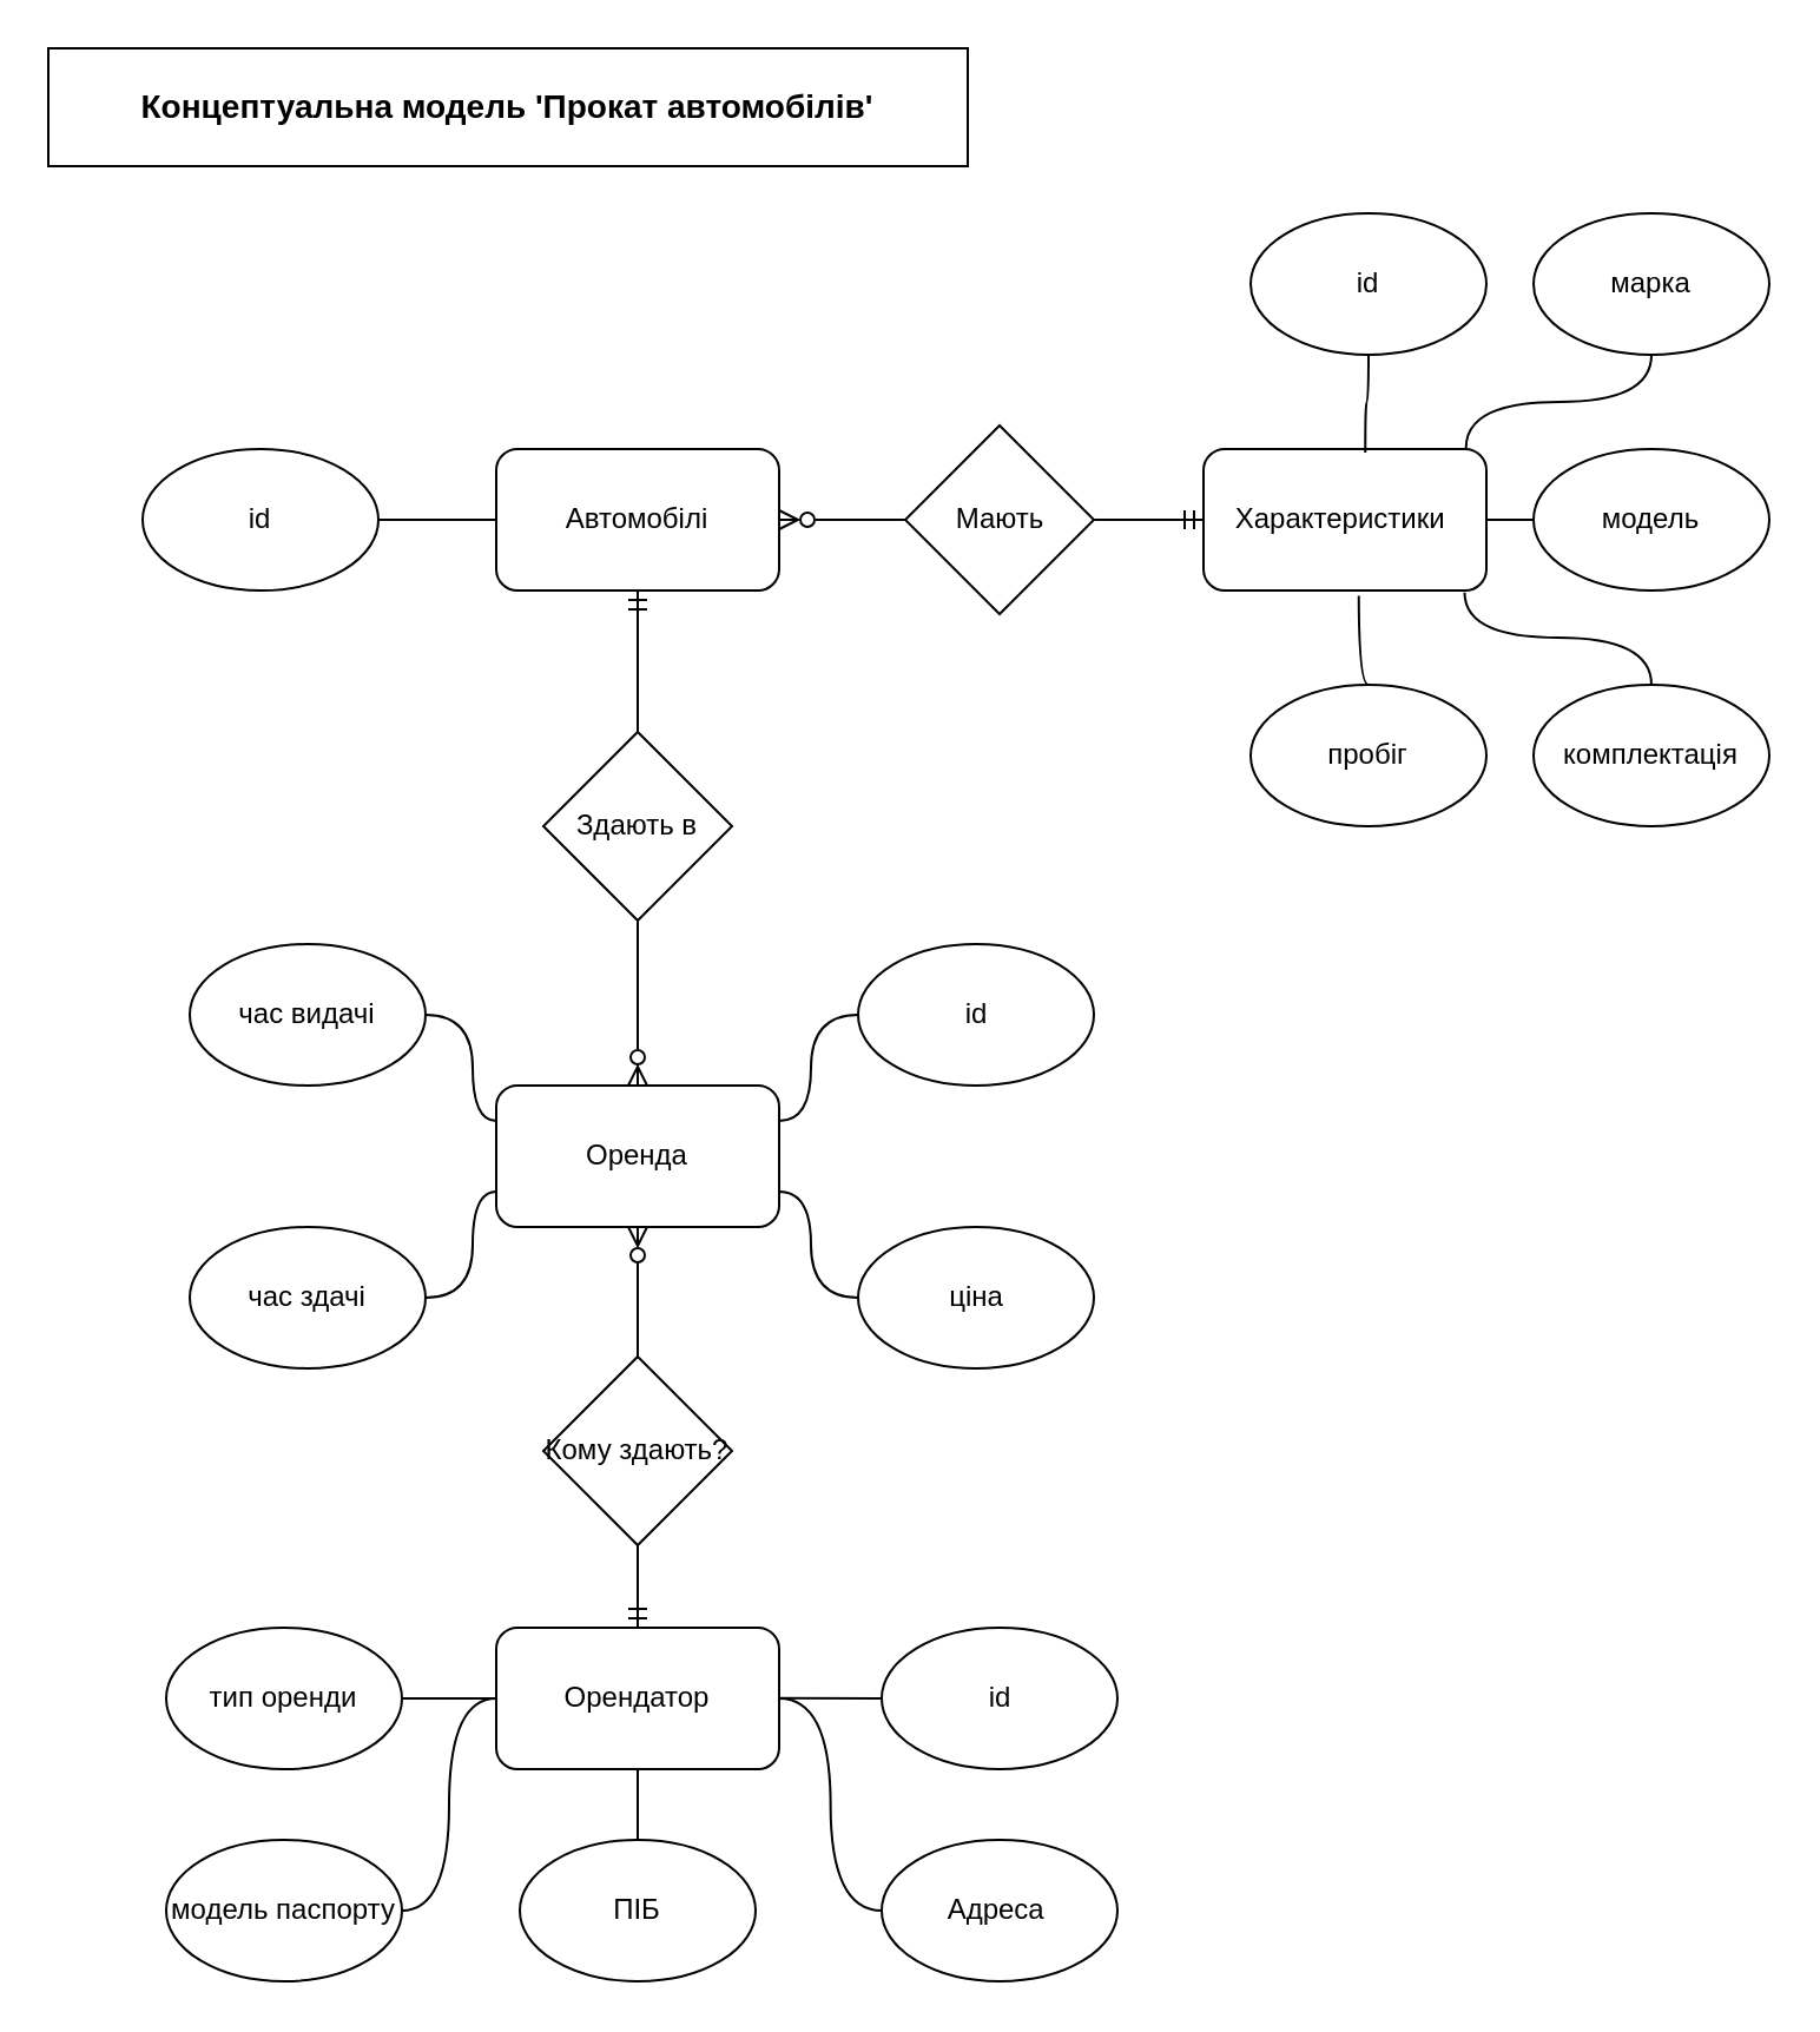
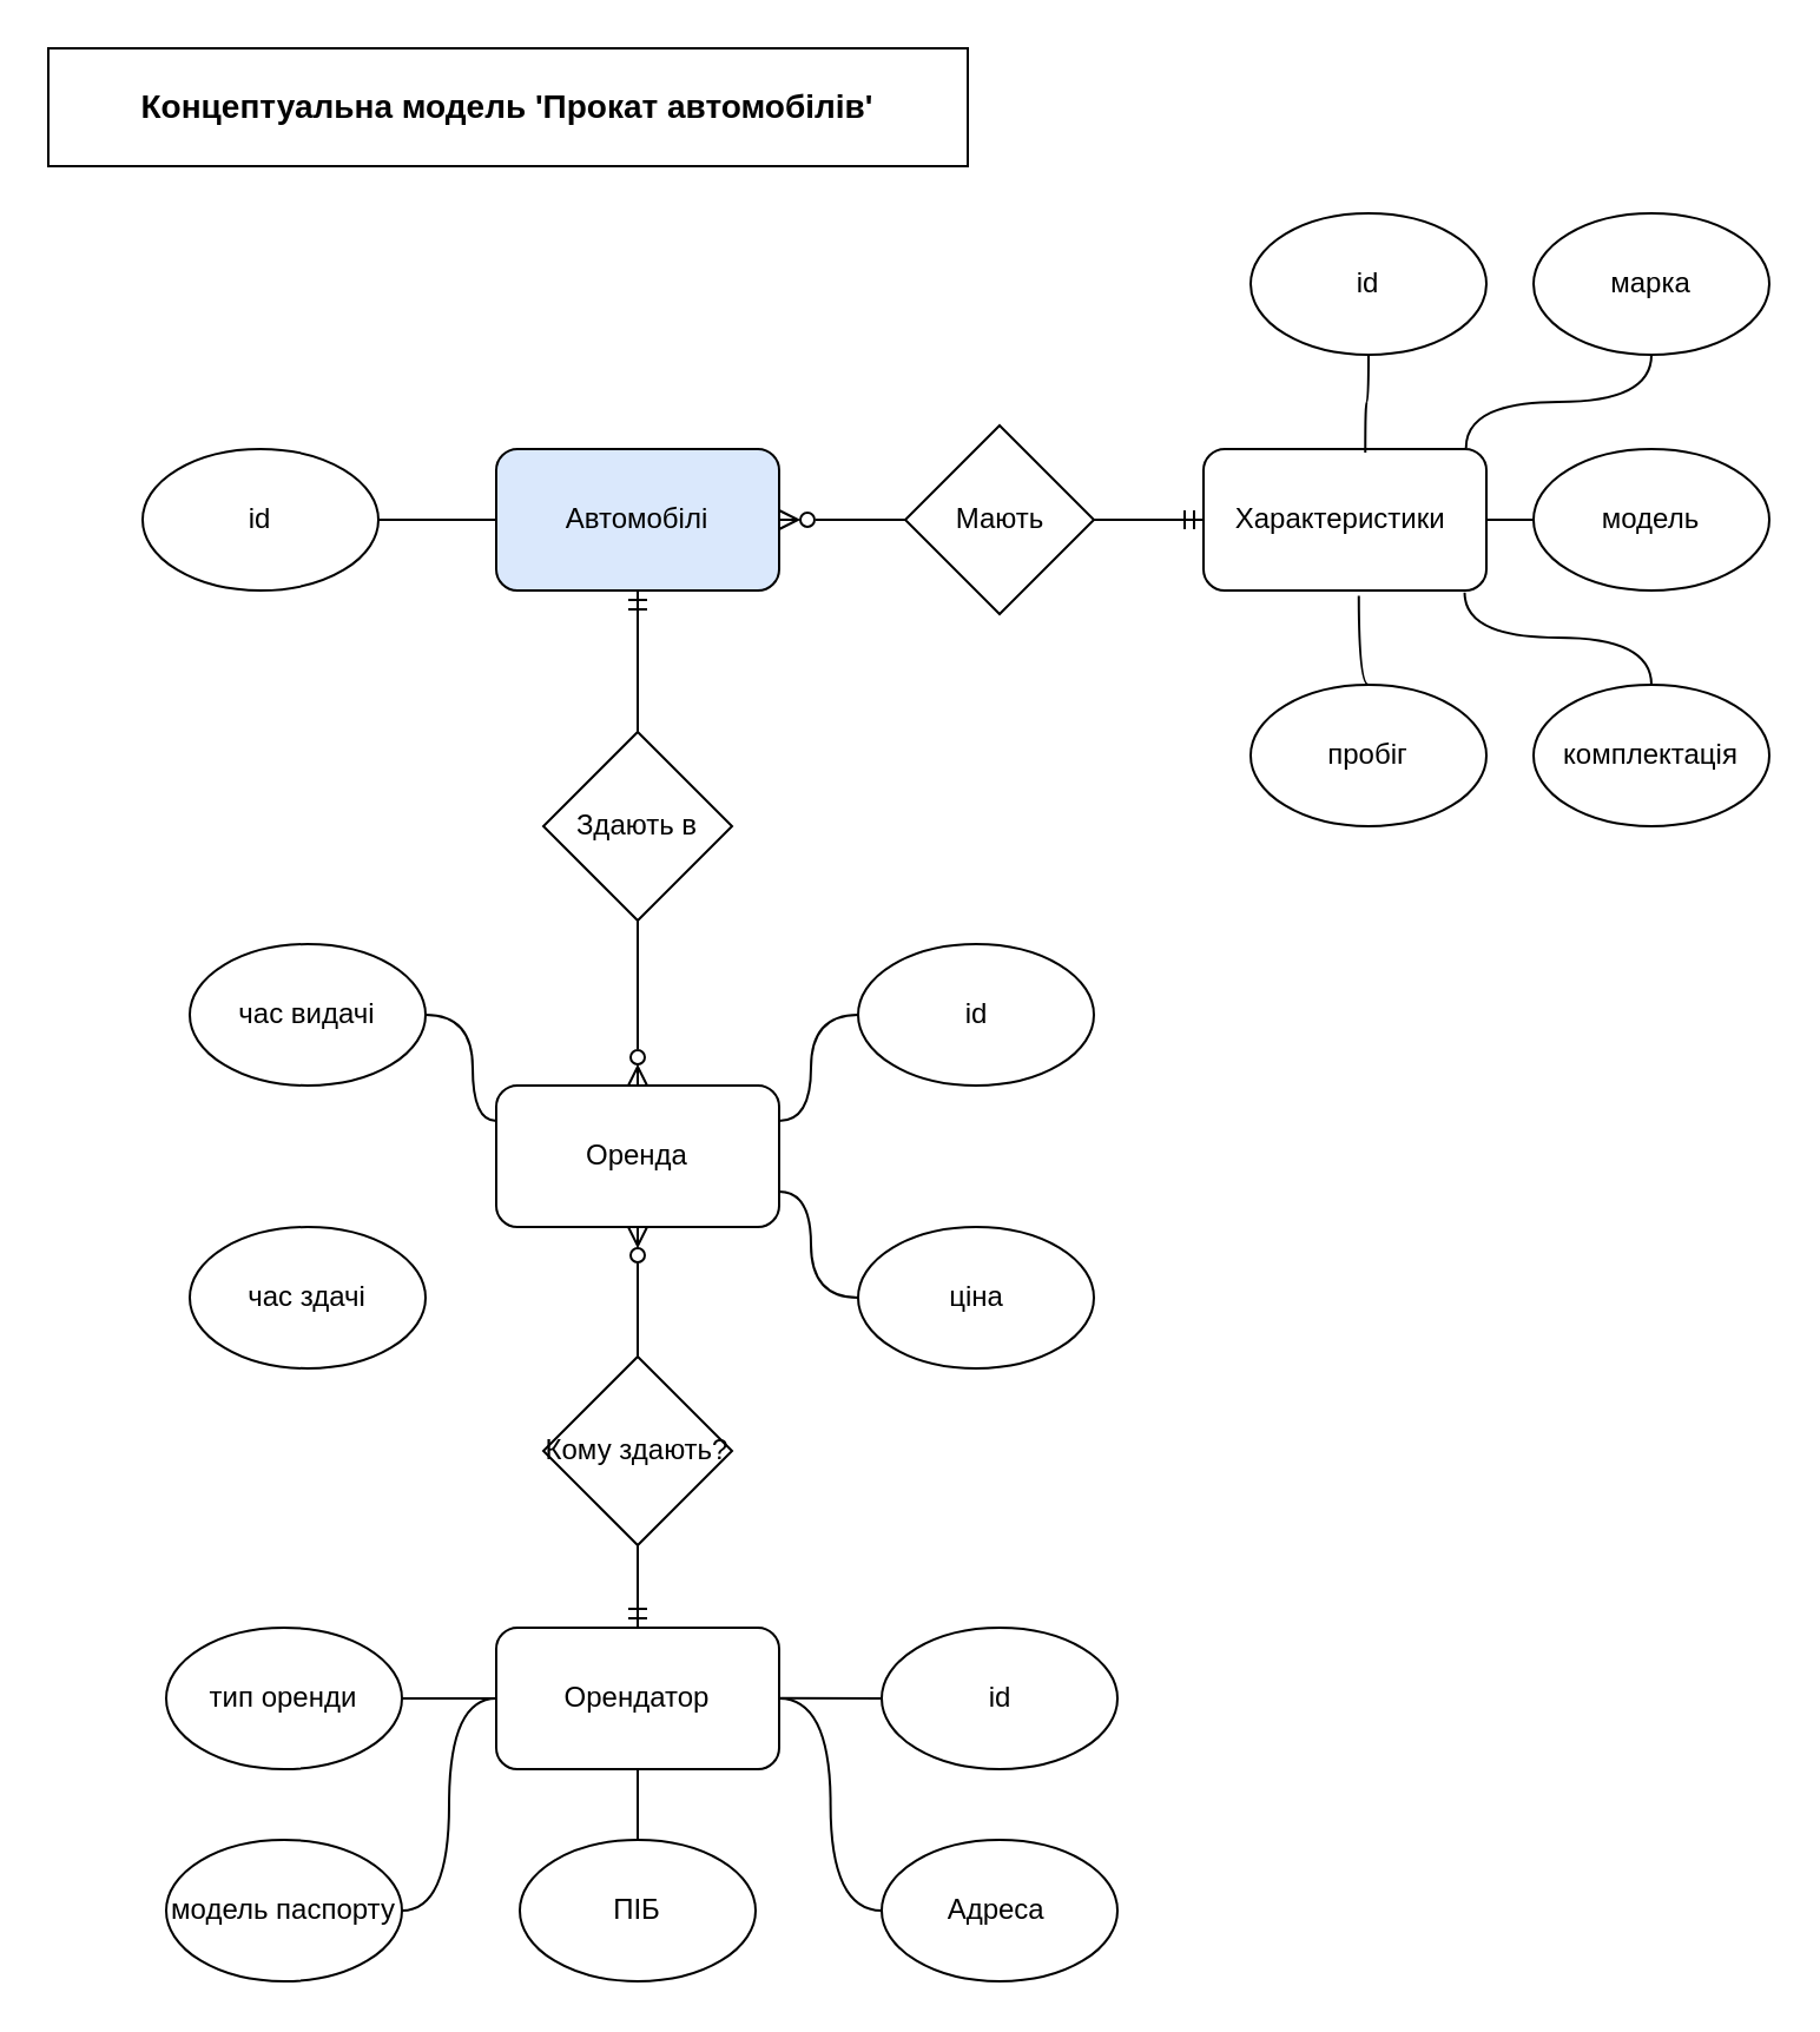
- <mxCell id="2" value="Автомобілі" style="rounded=1;whiteSpace=wrap;html=1;" vertex="1" parent="1"><mxGeometry x="210" y="190" width="120" height="60" as="geometry" /></mxCell>
+ <mxCell id="2" value="Автомобілі" style="rounded=1;whiteSpace=wrap;html=1;fillColor=#dae8fc;" vertex="1" parent="1"><mxGeometry x="210" y="190" width="120" height="60" as="geometry" /></mxCell>
- <mxCell id="31" style="edgeStyle=orthogonalEdgeStyle;curved=1;orthogonalLoop=1;jettySize=auto;html=1;exitX=1;exitY=0.5;exitDx=0;exitDy=0;entryX=0;entryY=0.75;entryDx=0;entryDy=0;endArrow=none;endFill=0;" edge="1" parent="1" source="32" target="4"><mxGeometry relative="1" as="geometry" /></mxCell>
